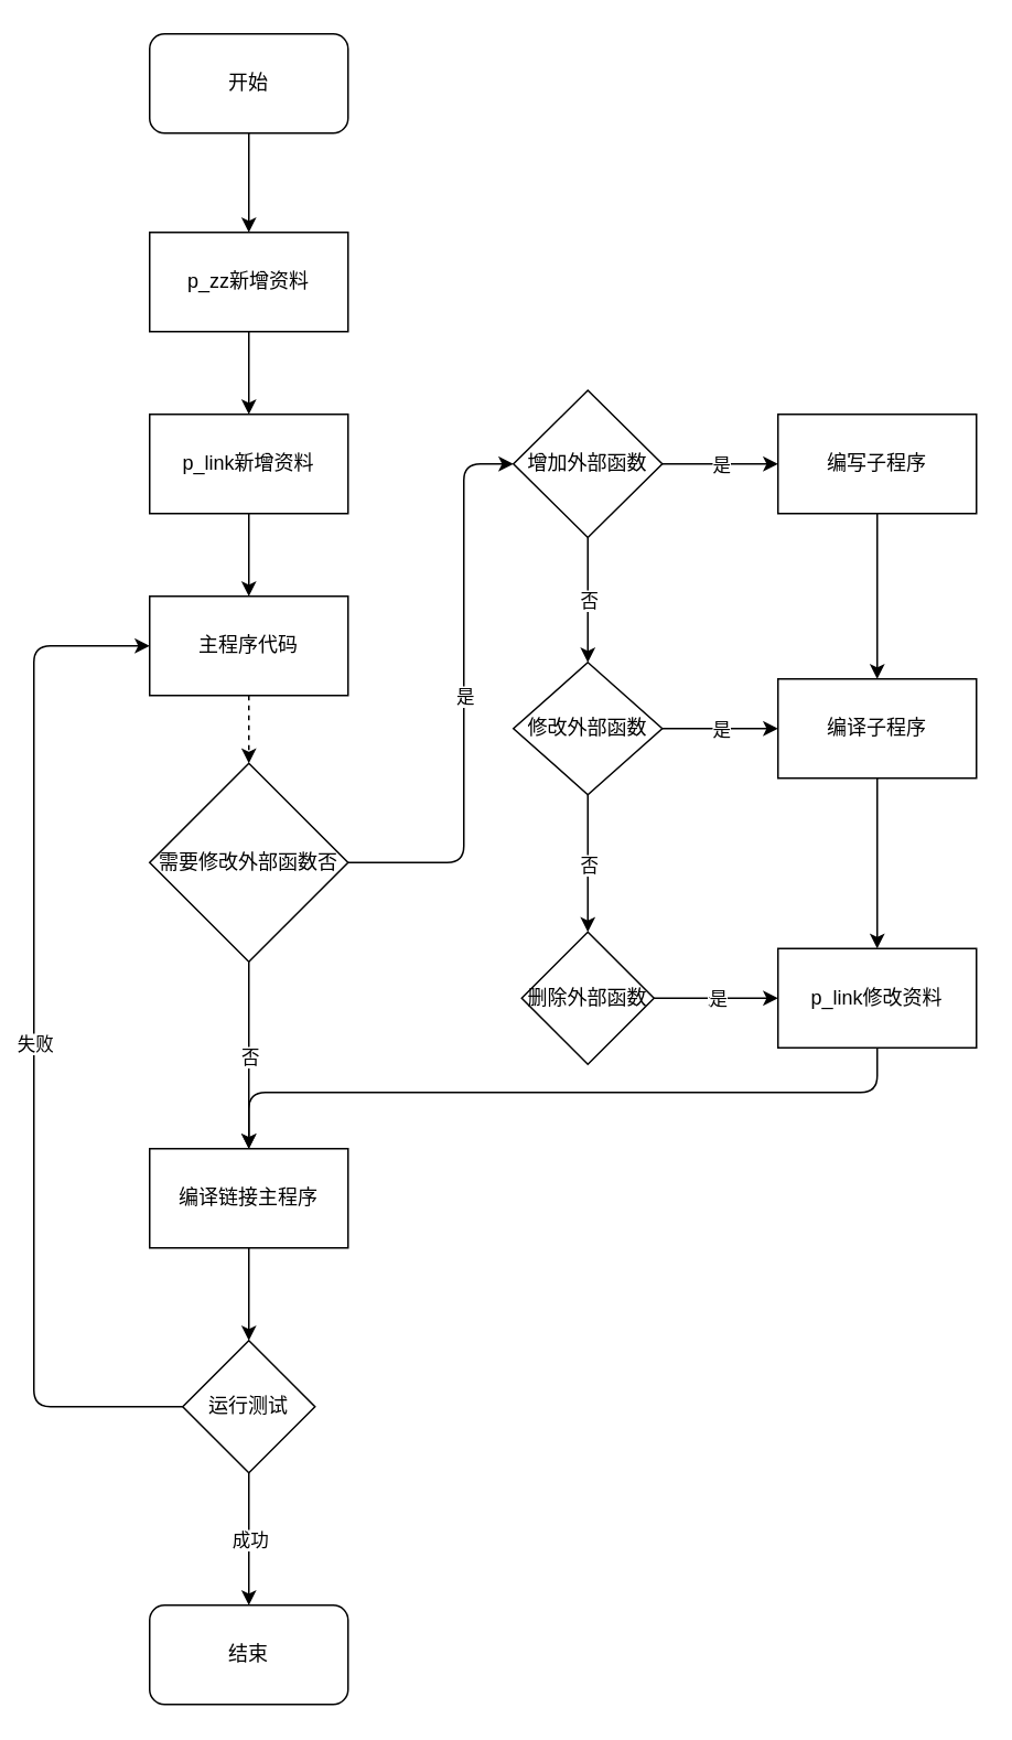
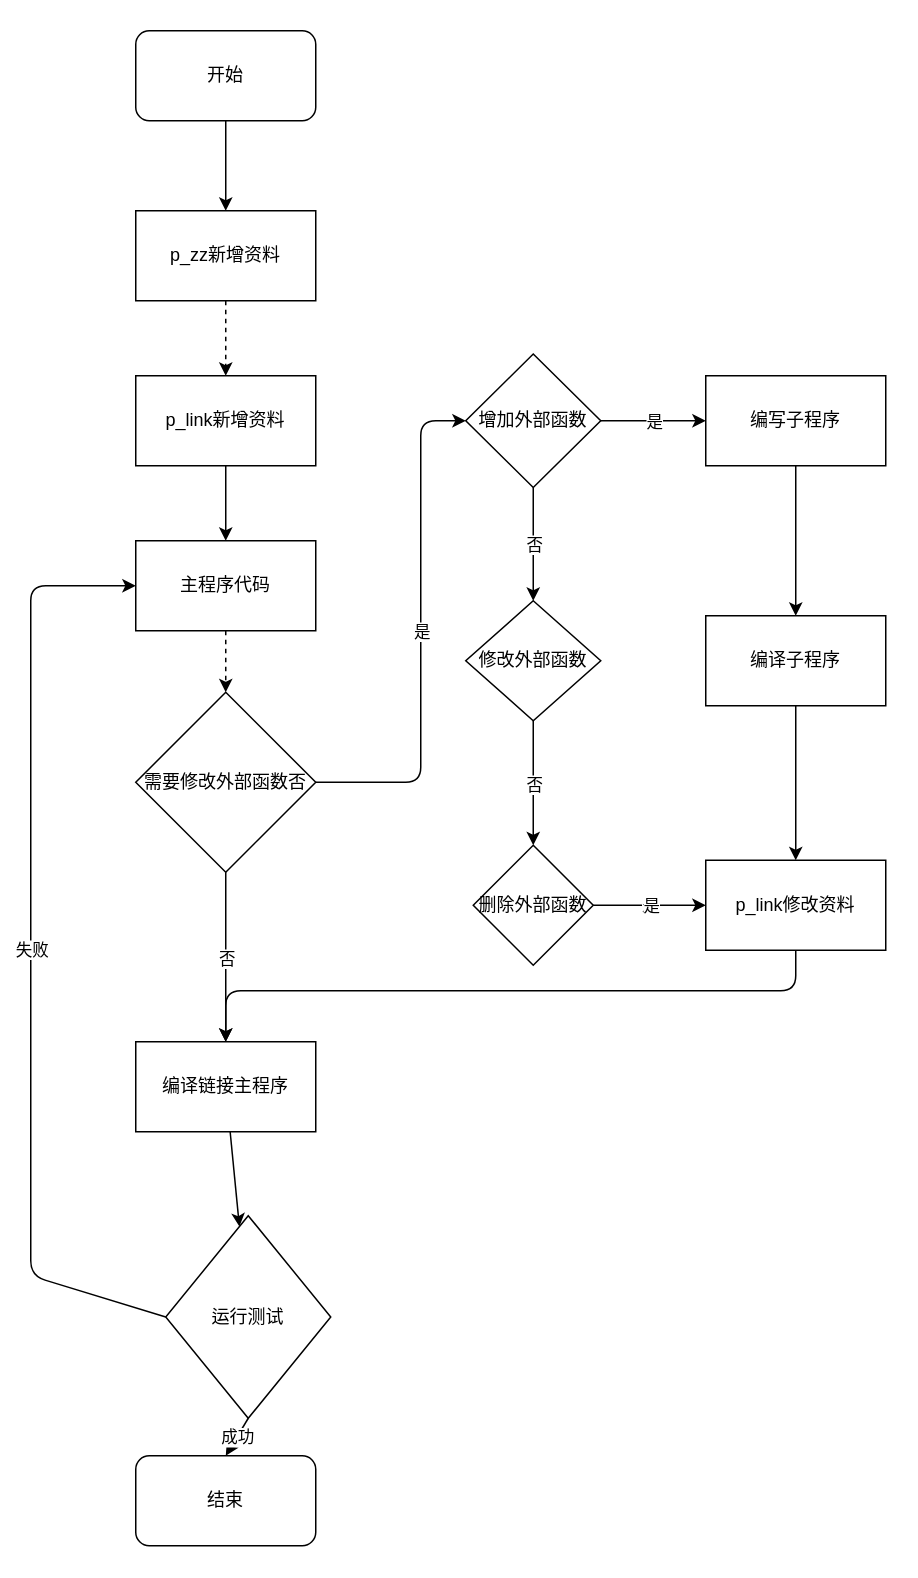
- <mxCell id="4" style="edgeStyle=none;html=1;entryX=0.5;entryY=0;entryDx=0;entryDy=0;" edge="1" parent="1" source="5" target="7"><mxGeometry relative="1" as="geometry" /></mxCell>
+ <mxCell id="4" style="edgeStyle=none;html=1;entryX=0.5;entryY=0;entryDx=0;entryDy=0;dashed=1;" edge="1" parent="1" source="5" target="7"><mxGeometry relative="1" as="geometry" /></mxCell>
- <mxCell id="33" value="" style="endArrow=classic;html=1;exitX=1;exitY=0.5;exitDx=0;exitDy=0;" edge="1" parent="1" source="27" target="24"><mxGeometry relative="1" as="geometry"><mxPoint x="410" y="650" as="sourcePoint" /><mxPoint x="510" y="650" as="targetPoint" /></mxGeometry></mxCell>
- <mxCell id="34" value="是" style="edgeLabel;resizable=0;html=1;align=center;verticalAlign=middle;" connectable="0" vertex="1" parent="33"><mxGeometry relative="1" as="geometry" /></mxCell>
- <mxCell id="13" value="运行测试" style="rhombus;whiteSpace=wrap;html=1;" vertex="1" parent="1"><mxGeometry x="110" y="810" width="80" height="80" as="geometry" /></mxCell>
+ <mxCell id="13" value="运行测试" style="rhombus;whiteSpace=wrap;html=1;" vertex="1" parent="1"><mxGeometry x="110" y="810" width="110" height="135" as="geometry" /></mxCell>
